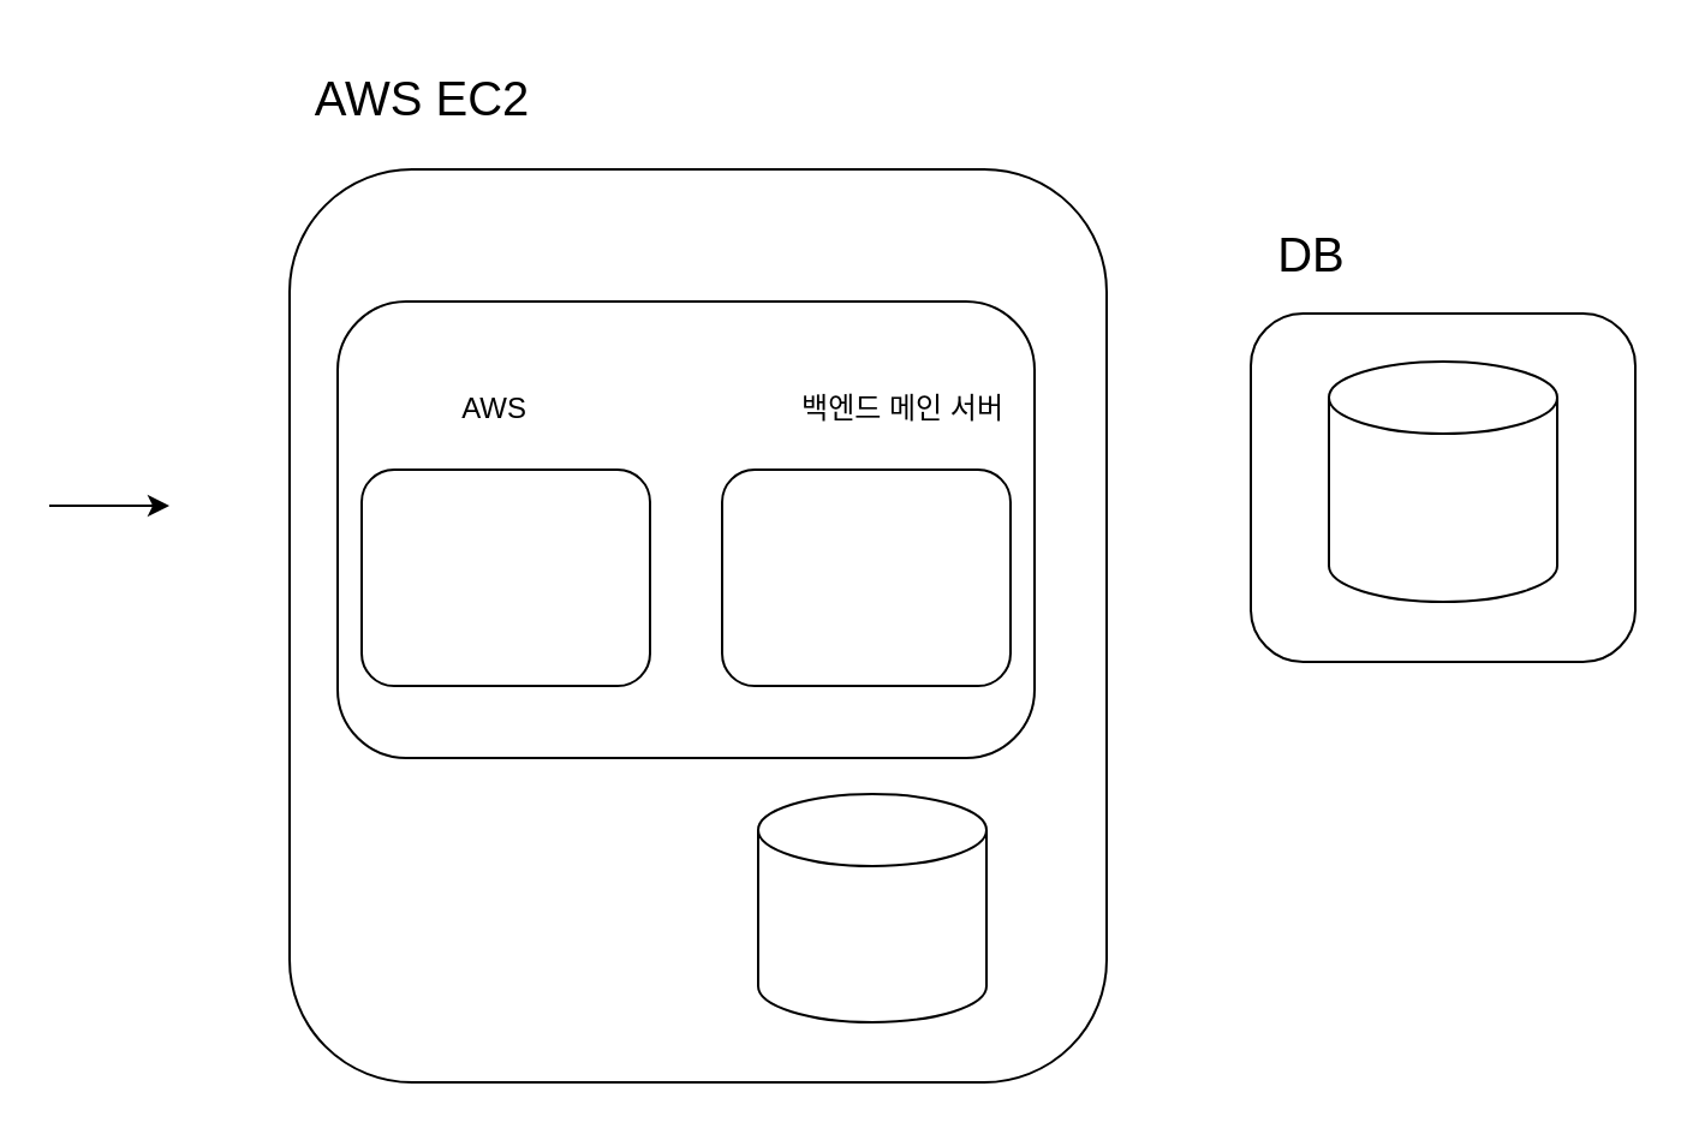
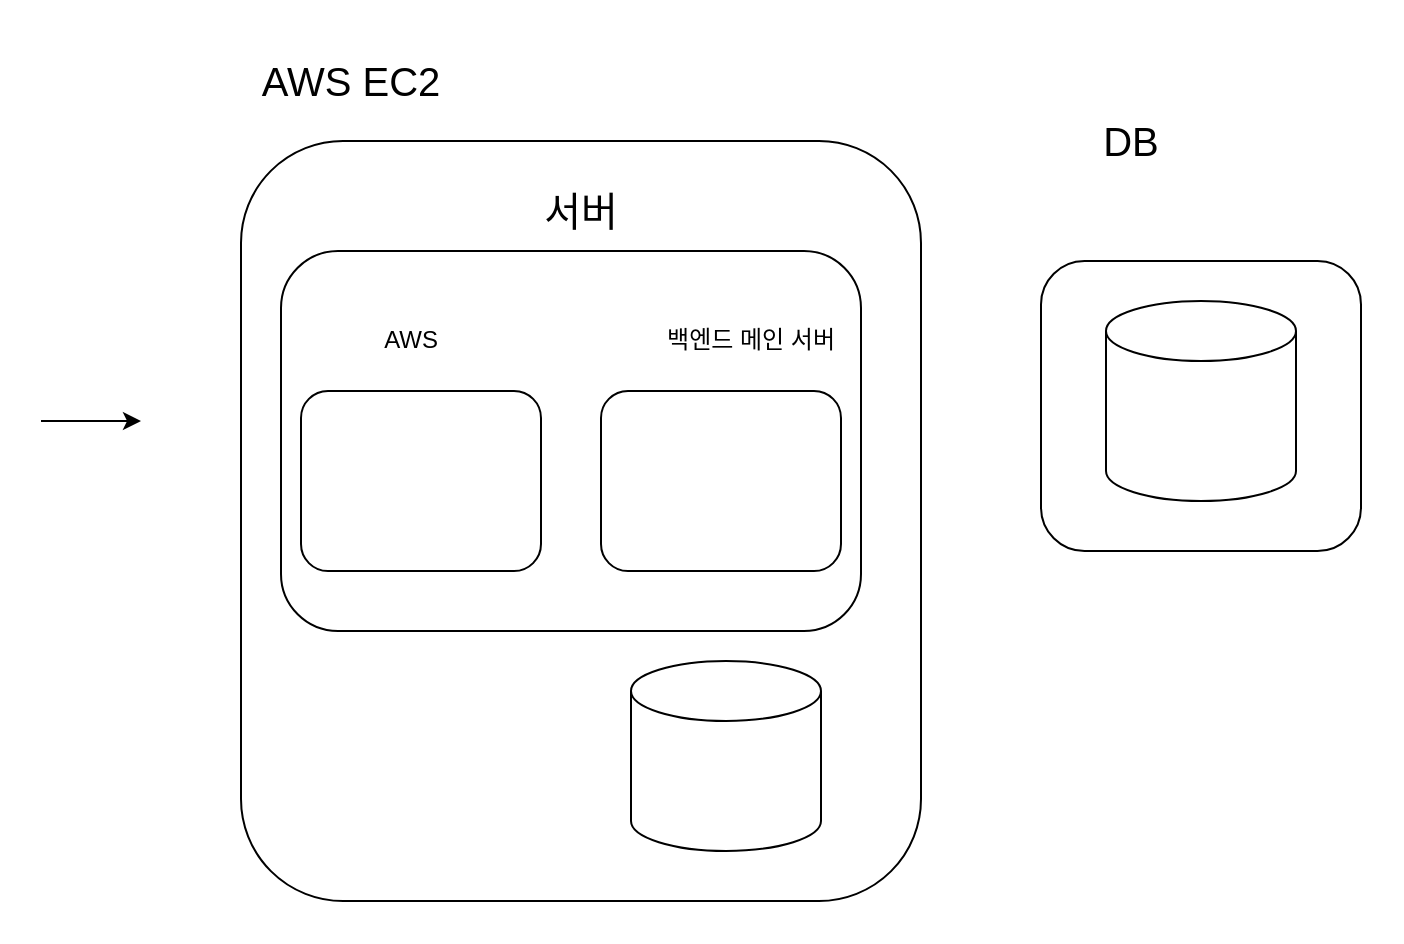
+ <mxCell id="5" value="&lt;font style=&quot;font-size: 20px;&quot;&gt;서버&lt;/font&gt;" style="text;html=1;align=center;verticalAlign=middle;resizable=0;points=[];autosize=1;strokeColor=none;fillColor=none;" vertex="1" parent="1"><mxGeometry x="260" y="85" width="60" height="40" as="geometry" /></mxCell>
- <mxCell id="6" value="&lt;font style=&quot;font-size: 20px;&quot;&gt;DB&lt;/font&gt;" style="text;html=1;align=center;verticalAlign=middle;resizable=0;points=[];autosize=1;strokeColor=none;fillColor=none;" vertex="1" parent="1"><mxGeometry x="520" y="85" width="50" height="40" as="geometry" /></mxCell>
+ <mxCell id="6" value="&lt;font style=&quot;font-size: 20px;&quot;&gt;DB&lt;/font&gt;" style="text;html=1;align=center;verticalAlign=middle;resizable=0;points=[];autosize=1;strokeColor=none;fillColor=none;" vertex="1" parent="1"><mxGeometry x="540" y="50" width="50" height="40" as="geometry" /></mxCell>
